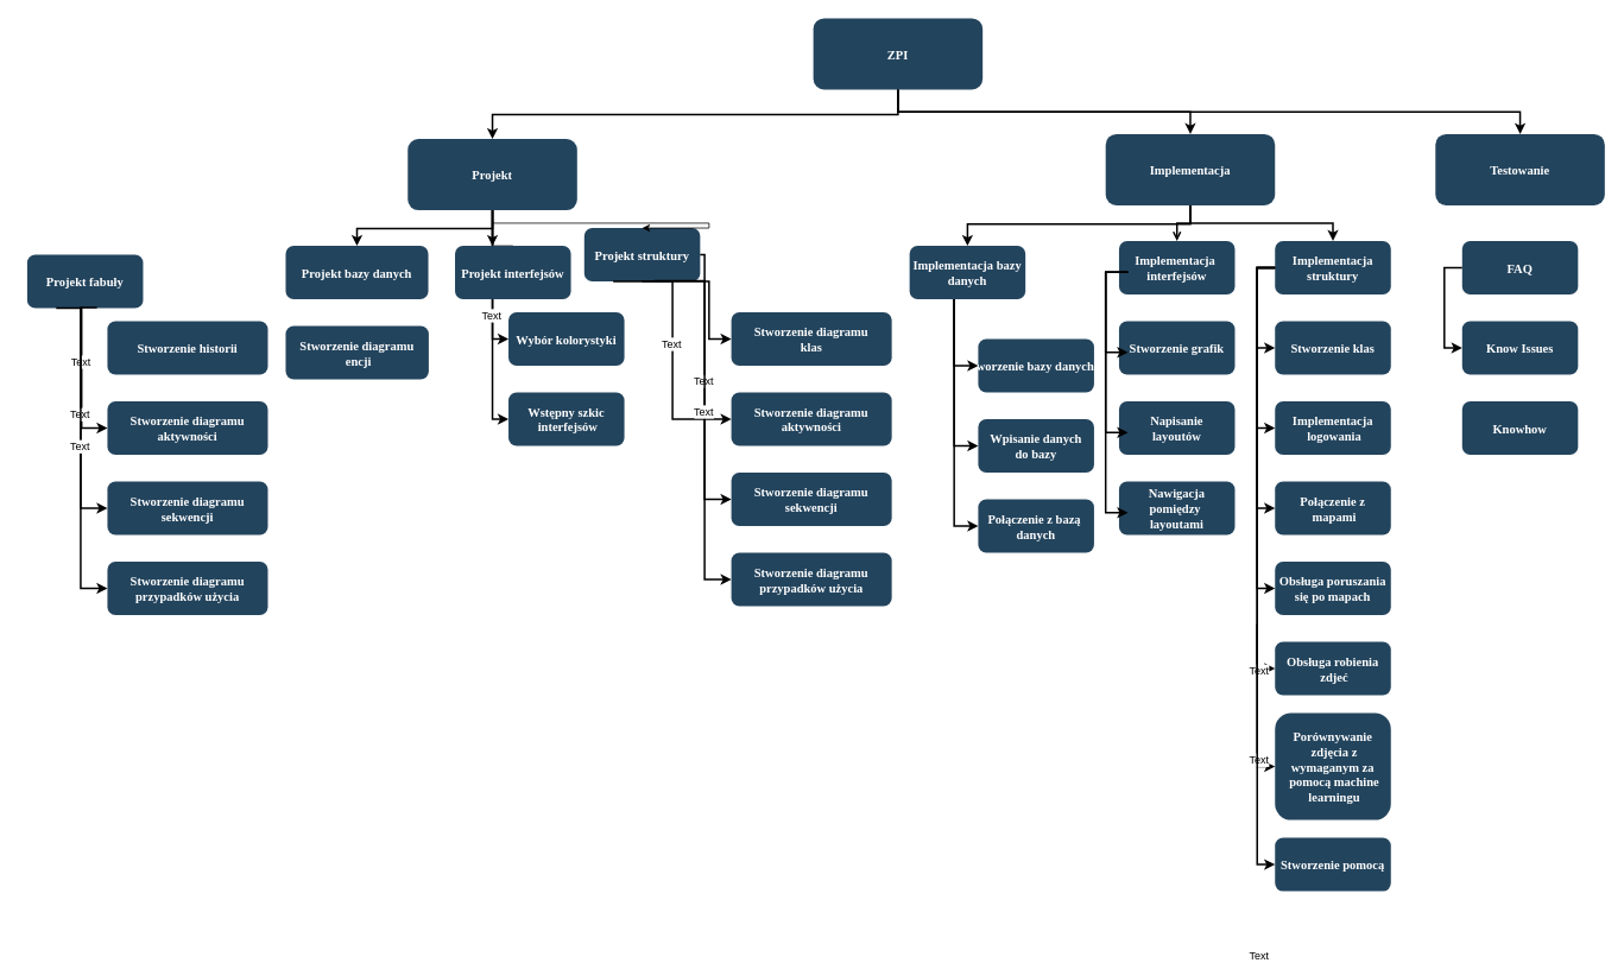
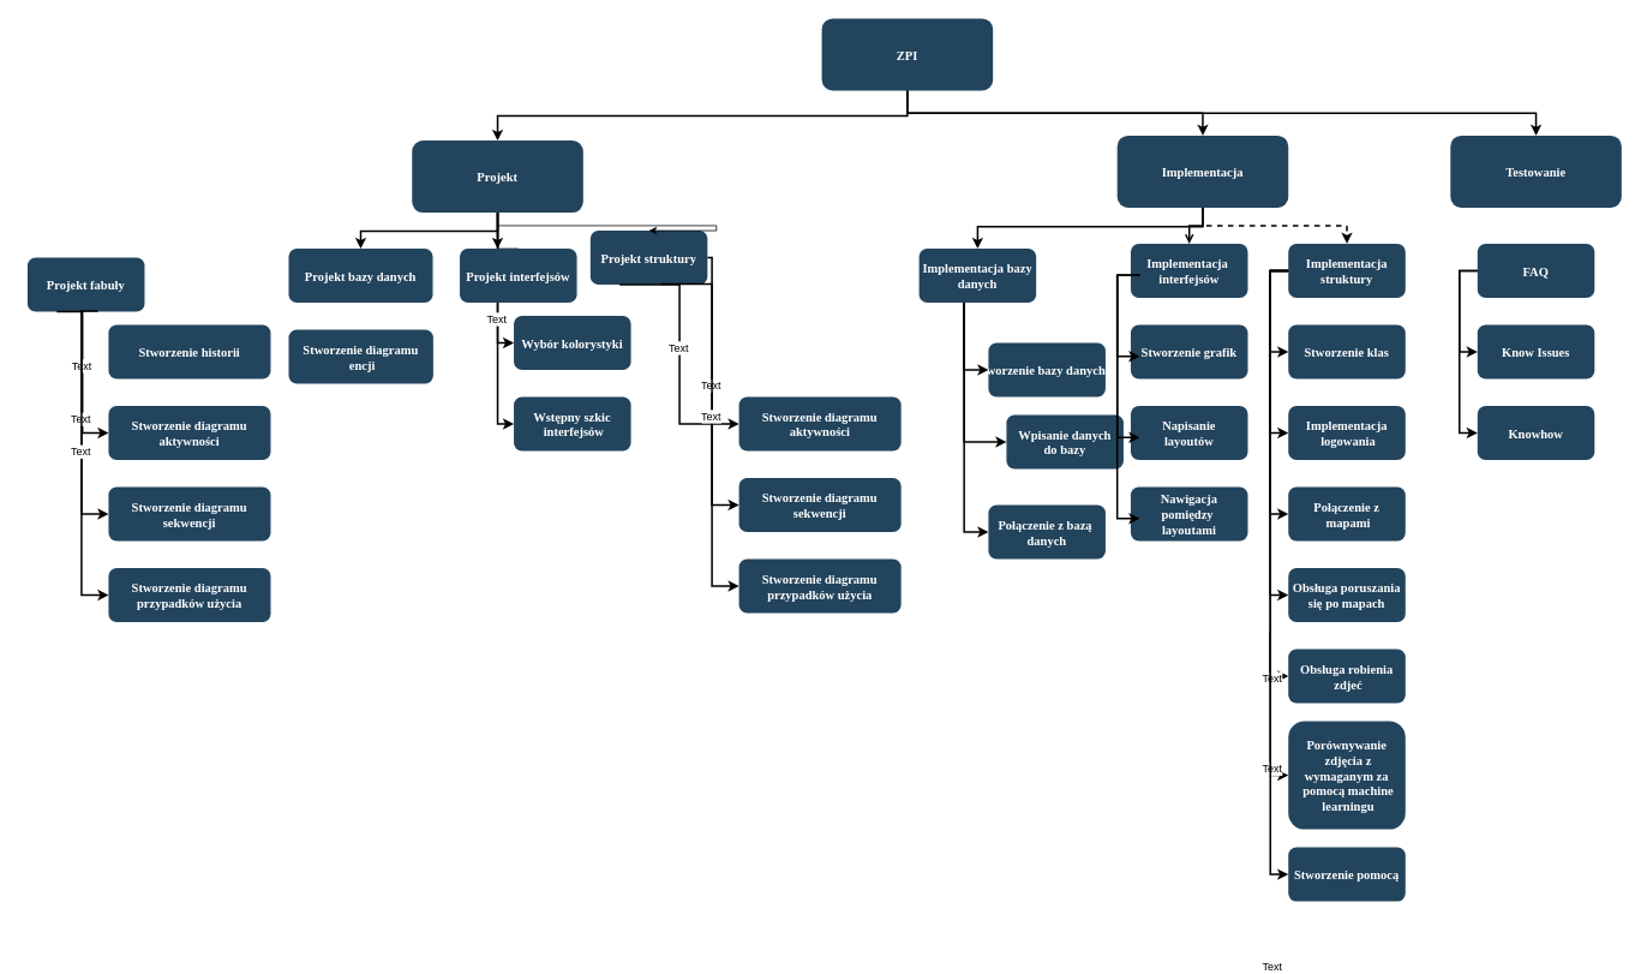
- <mxCell id="52" value="" style="edgeStyle=elbowEdgeStyle;elbow=vertical;strokeWidth=2;rounded=0" parent="1" source="5" target="20" edge="1"><mxGeometry x="290" y="130" width="100" height="100" as="geometry"><mxPoint x="640" y="50" as="sourcePoint" /><mxPoint x="740" y="-50" as="targetPoint" /></mxGeometry></mxCell>
+ <mxCell id="52" value="" style="edgeStyle=elbowEdgeStyle;elbow=vertical;strokeWidth=2;rounded=0;dashed=1;" parent="1" source="5" target="20" edge="1"><mxGeometry x="290" y="130" width="100" height="100" as="geometry"><mxPoint x="640" y="50" as="sourcePoint" /><mxPoint x="740" y="-50" as="targetPoint" /></mxGeometry></mxCell>
- <mxCell id="56" value="" style="edgeStyle=elbowEdgeStyle;elbow=horizontal;strokeWidth=2;rounded=0;exitX=0.5;exitY=1;exitDx=0;exitDy=0;entryX=0;entryY=0.5;entryDx=0;entryDy=0;" edge="1" parent="1" source="9" target="55"><mxGeometry x="215" y="270" width="100" height="100" as="geometry"><mxPoint x="790" y="370" as="sourcePoint" /><mxPoint x="808" y="514.5" as="targetPoint" /><Array as="points"><mxPoint x="795" y="360" /></Array></mxGeometry></mxCell>
- <mxCell id="55" value="Stworzenie diagramu&#10;klas" style="rounded=1;fillColor=#23445D;gradientColor=none;strokeColor=none;fontColor=#FFFFFF;fontStyle=1;fontFamily=Tahoma;fontSize=14" vertex="1" parent="1"><mxGeometry x="820" y="350" width="180" height="60" as="geometry" /></mxCell>
+ <mxCell id="49" value="" style="edgeStyle=elbowEdgeStyle;elbow=horizontal;strokeWidth=2;rounded=0" parent="1" source="26" target="28" edge="1"><mxGeometry x="290" y="130" width="100" height="100" as="geometry"><mxPoint x="640" y="50" as="sourcePoint" /><mxPoint x="740" y="-50" as="targetPoint" /><Array as="points"><mxPoint x="1620" y="400" /></Array></mxGeometry></mxCell>
- <mxCell id="14" value="Wpisanie danych&#10;do bazy" style="rounded=1;fillColor=#23445D;gradientColor=none;strokeColor=none;fontColor=#FFFFFF;fontStyle=1;fontFamily=Tahoma;fontSize=14" parent="1" vertex="1"><mxGeometry x="1097" y="470" width="130" height="60" as="geometry" /></mxCell>
+ <mxCell id="14" value="Wpisanie danych&#10;do bazy" style="rounded=1;fillColor=#23445D;gradientColor=none;strokeColor=none;fontColor=#FFFFFF;fontStyle=1;fontFamily=Tahoma;fontSize=14" parent="1" vertex="1"><mxGeometry x="1117" y="460" width="130" height="60" as="geometry" /></mxCell>
